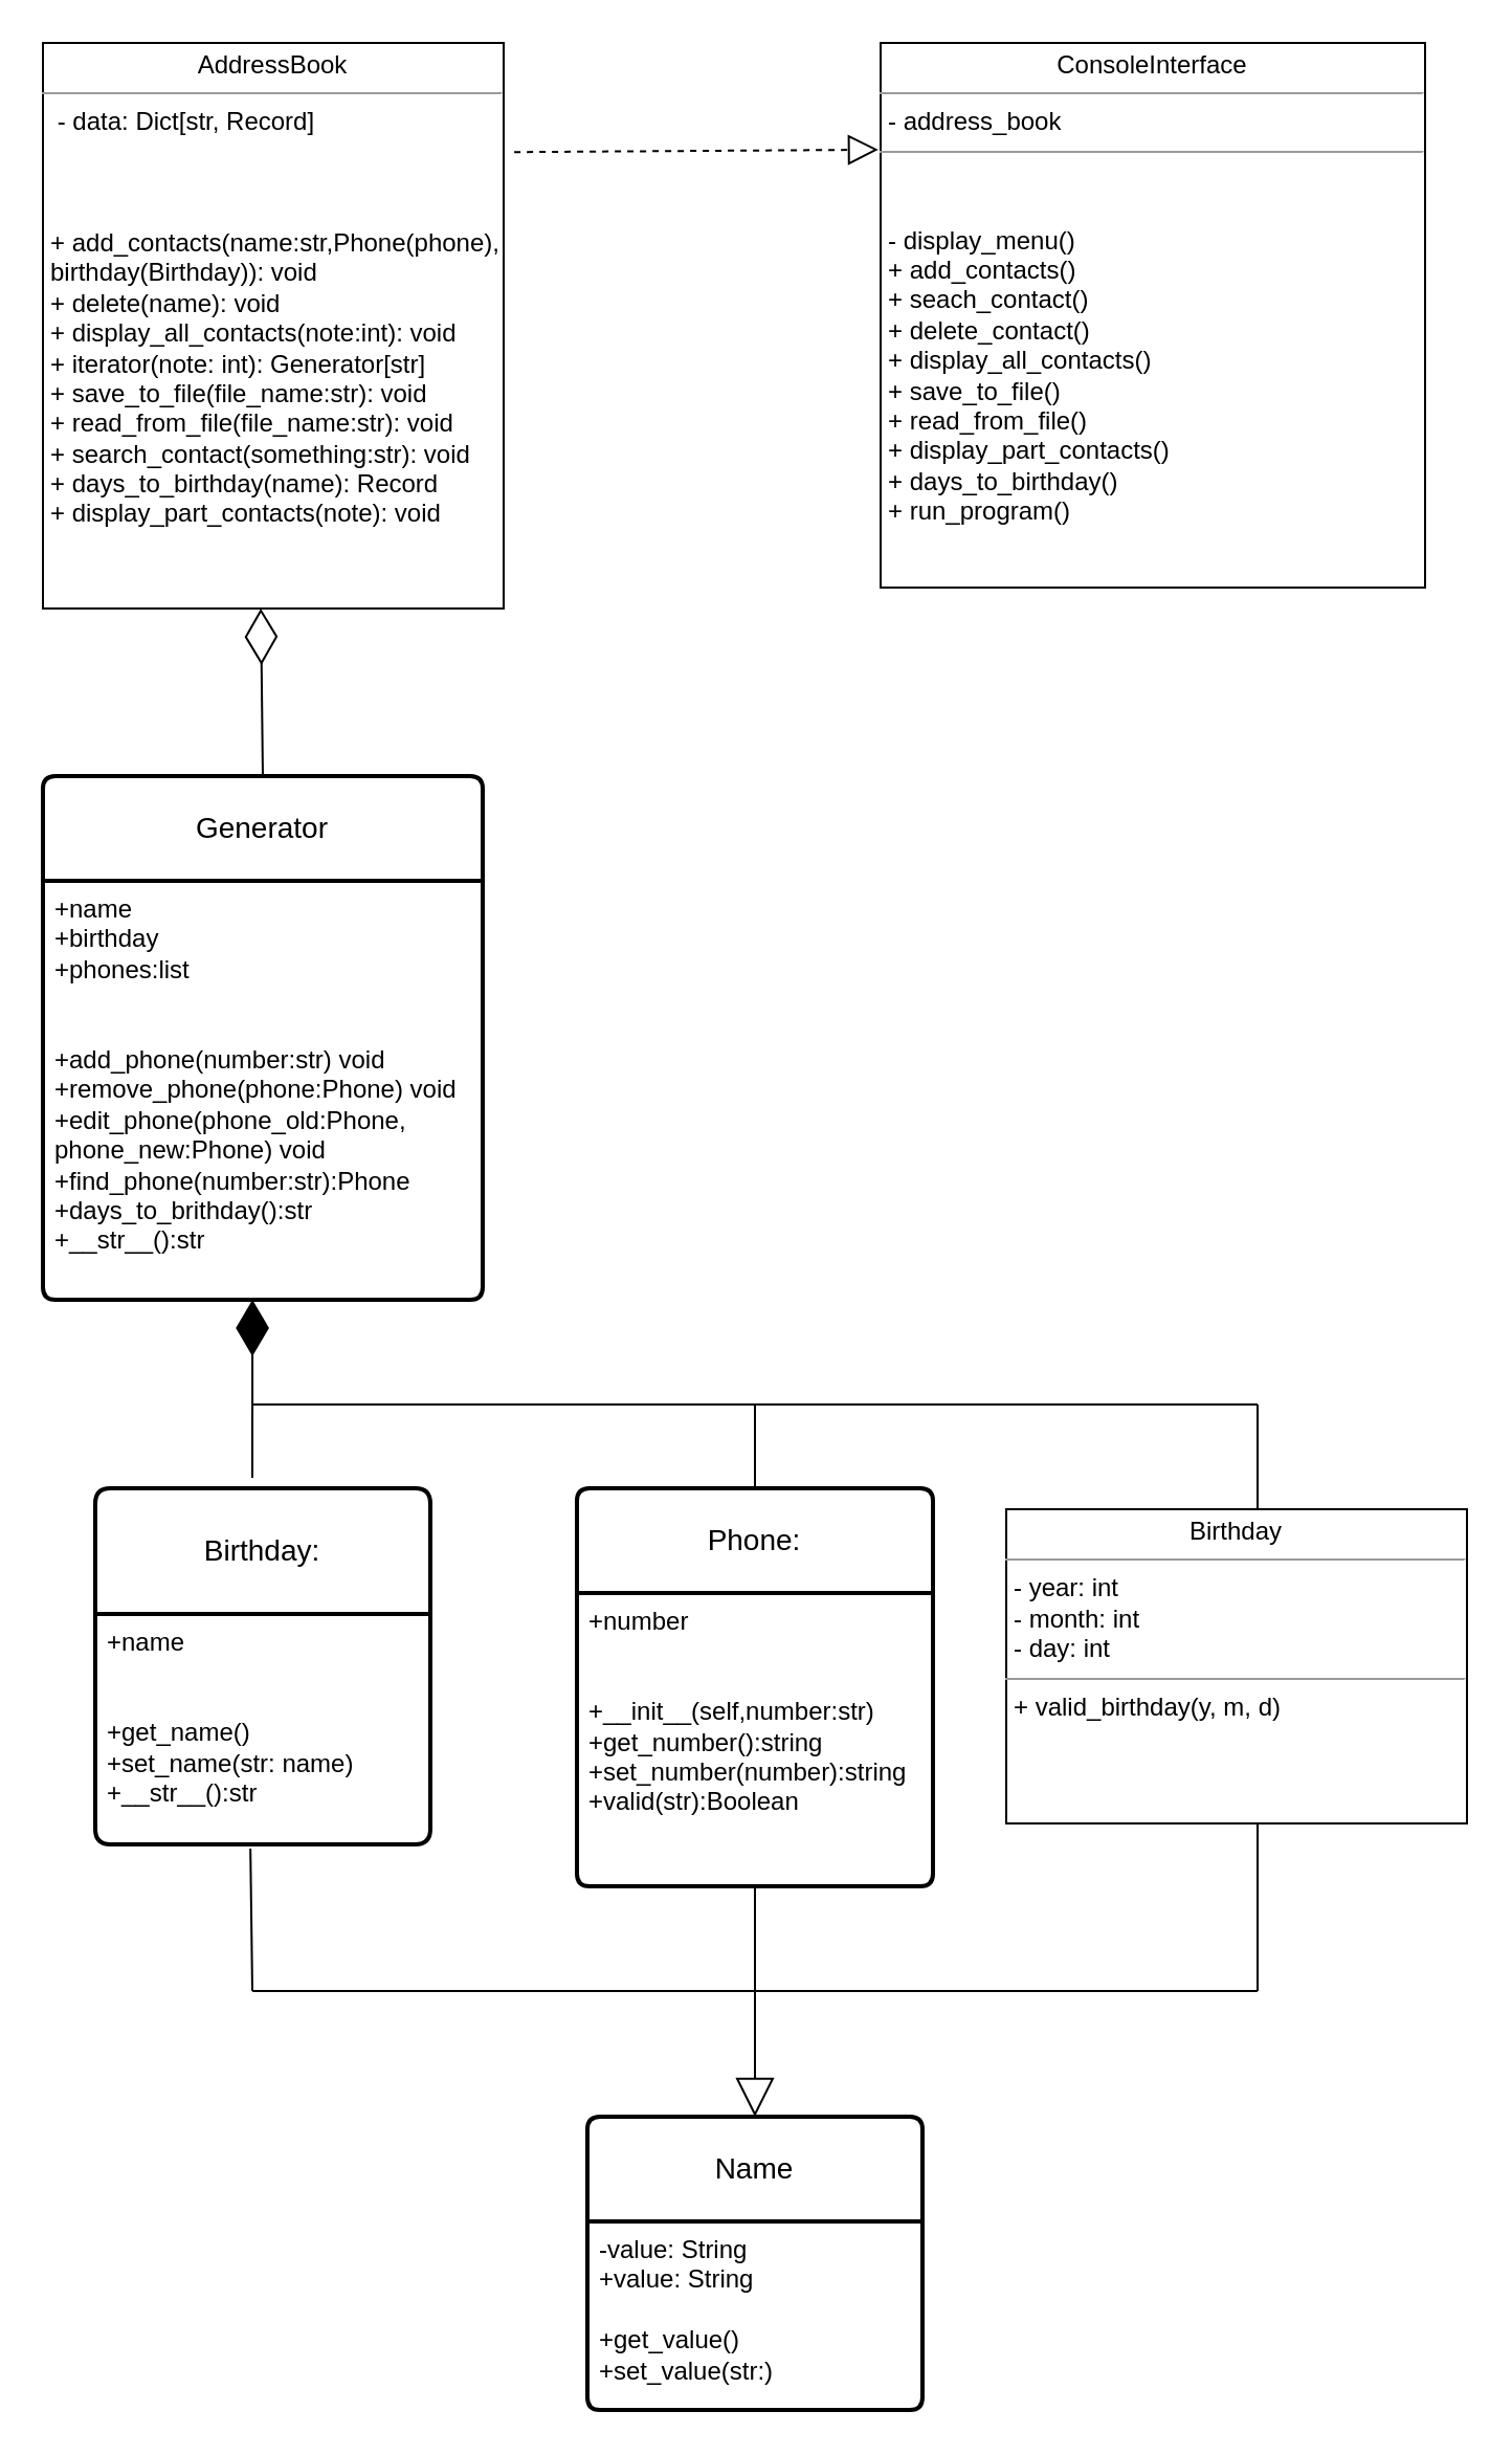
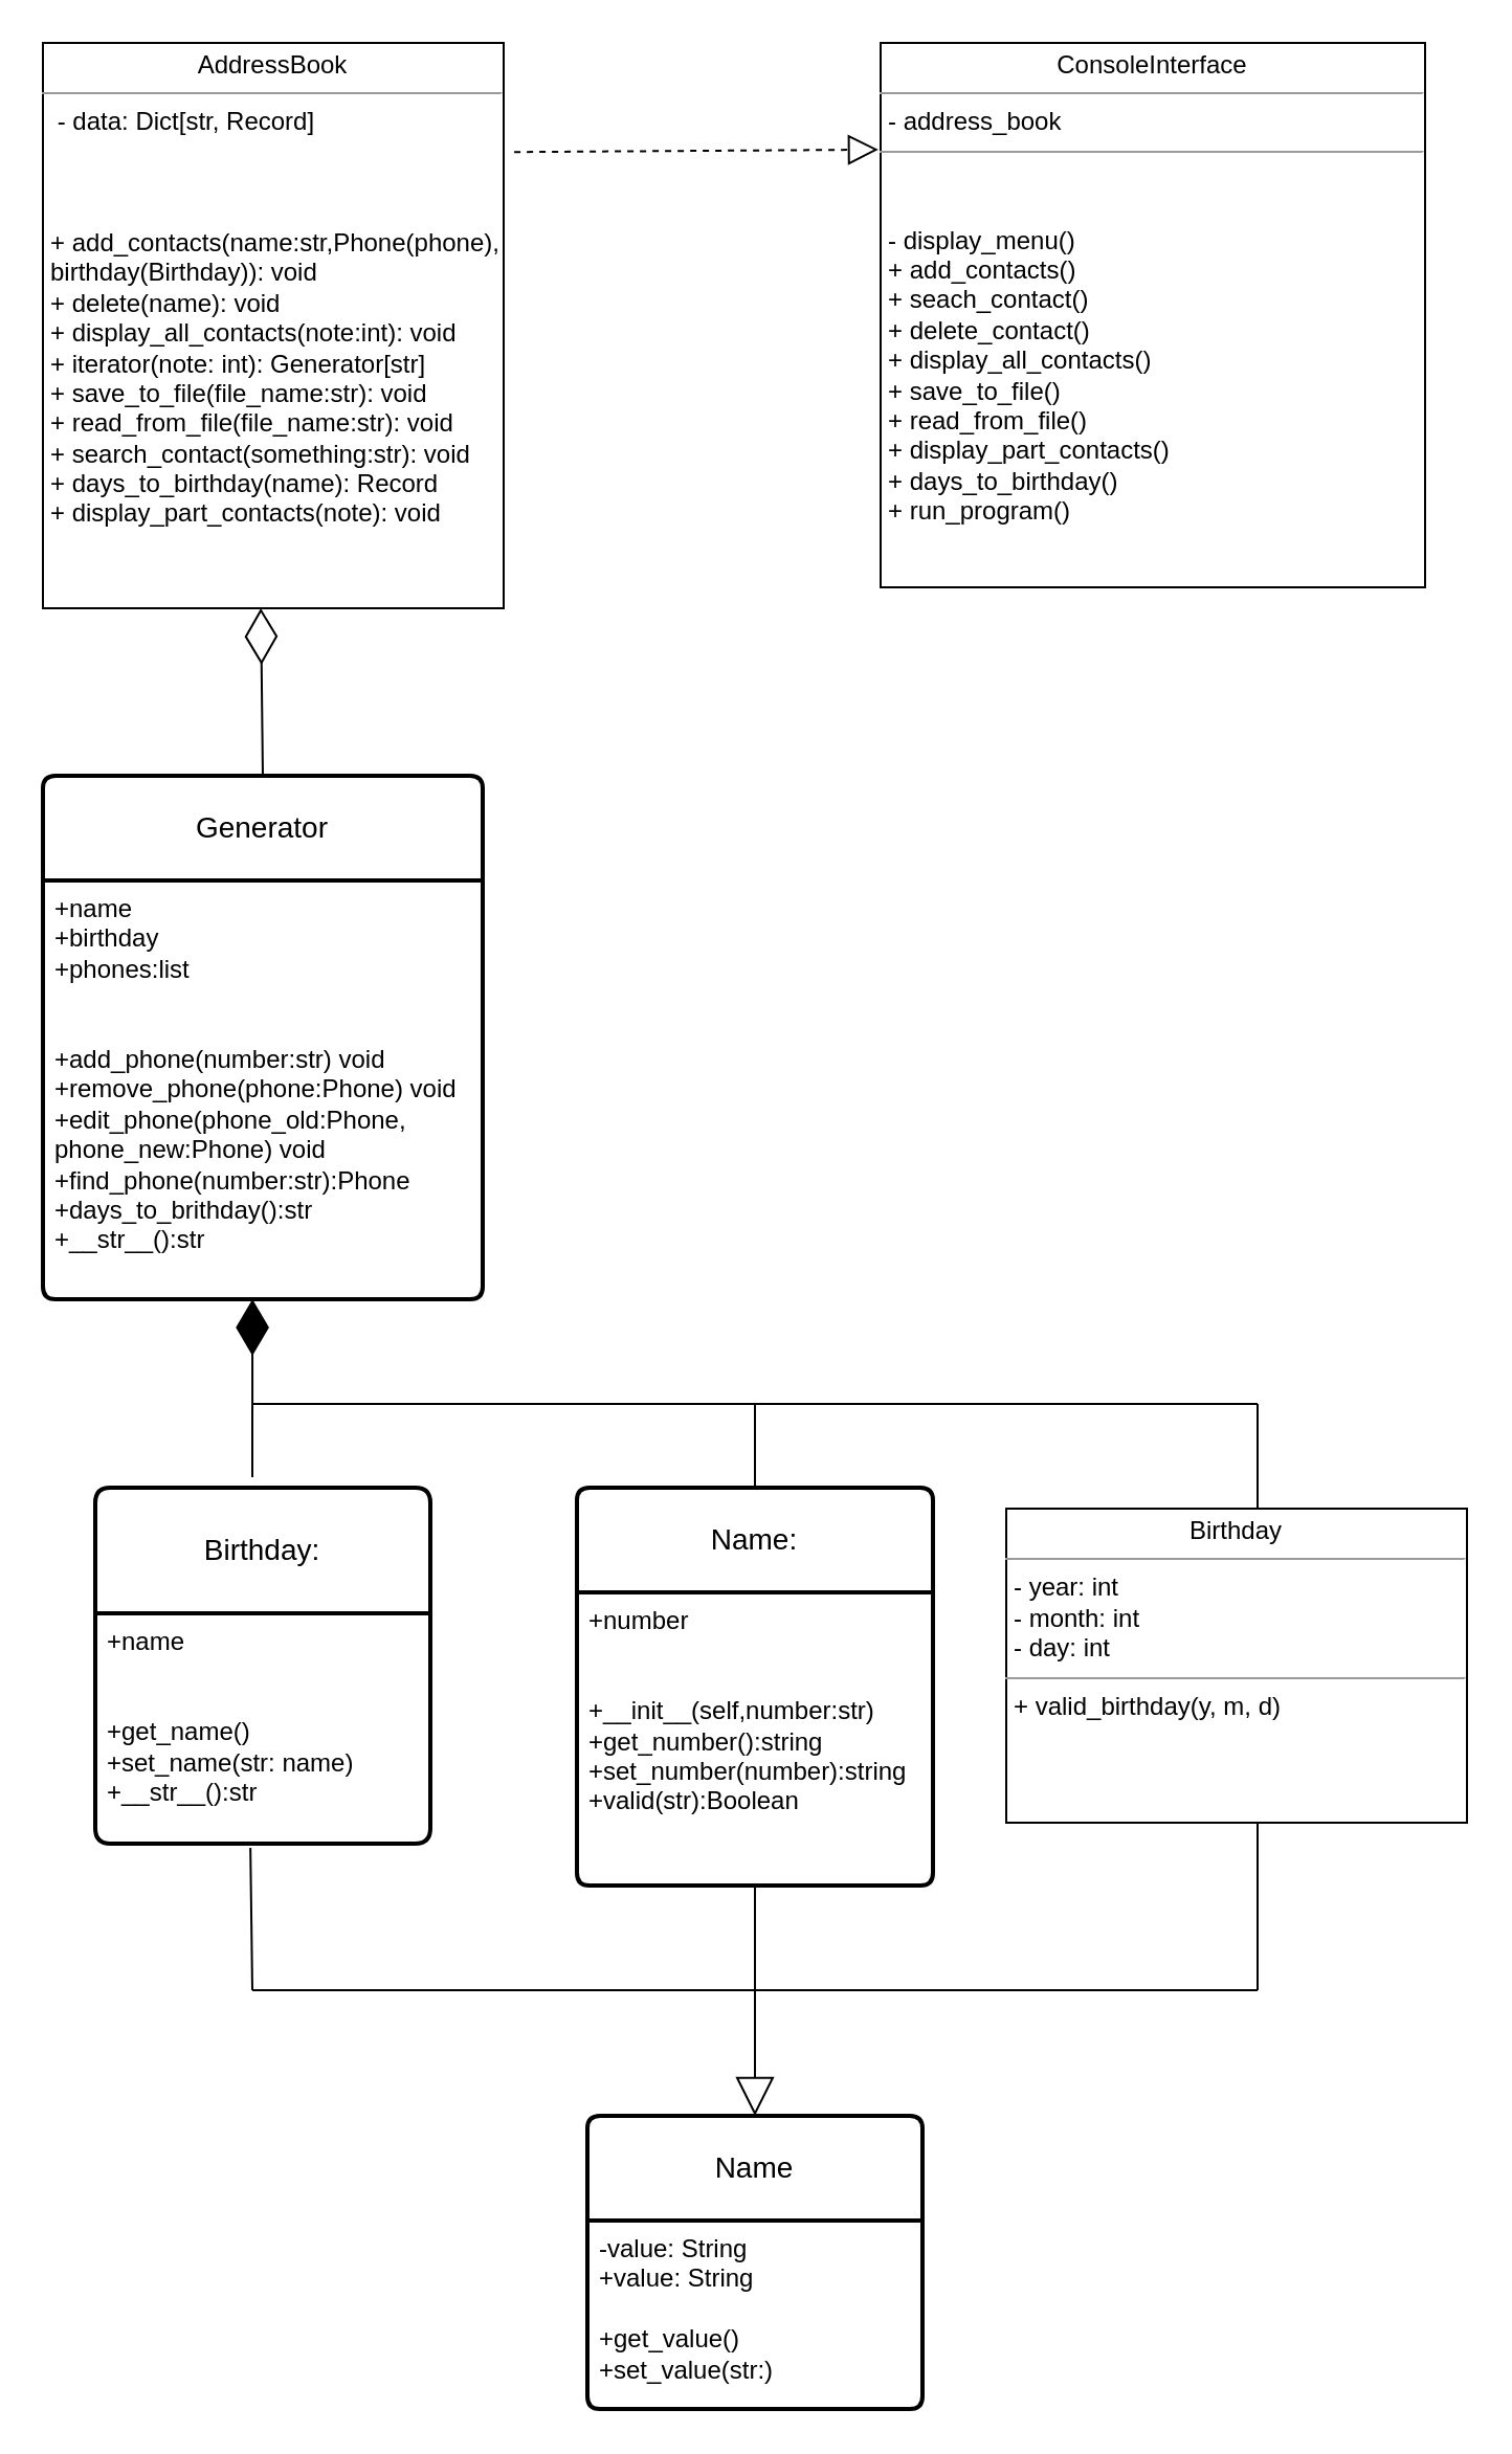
- <mxCell id="6" value="Phone:" style="swimlane;childLayout=stackLayout;horizontal=1;startSize=50;horizontalStack=0;rounded=1;fontSize=14;fontStyle=0;strokeWidth=2;resizeParent=0;resizeLast=1;shadow=0;dashed=0;align=center;arcSize=4;whiteSpace=wrap;html=1;" parent="1" vertex="1"><mxGeometry x="275" y="710" width="170" height="190" as="geometry" /></mxCell>
+ <mxCell id="6" value="Name:" style="swimlane;childLayout=stackLayout;horizontal=1;startSize=50;horizontalStack=0;rounded=1;fontSize=14;fontStyle=0;strokeWidth=2;resizeParent=0;resizeLast=1;shadow=0;dashed=0;align=center;arcSize=4;whiteSpace=wrap;html=1;" parent="1" vertex="1"><mxGeometry x="275" y="710" width="170" height="190" as="geometry" /></mxCell>
